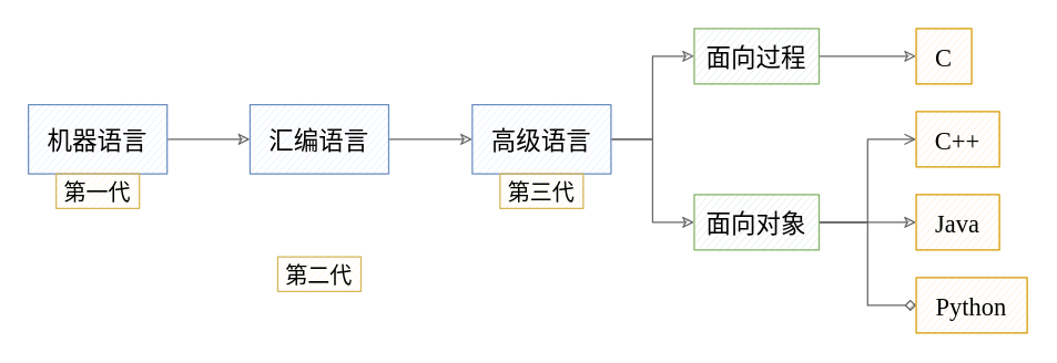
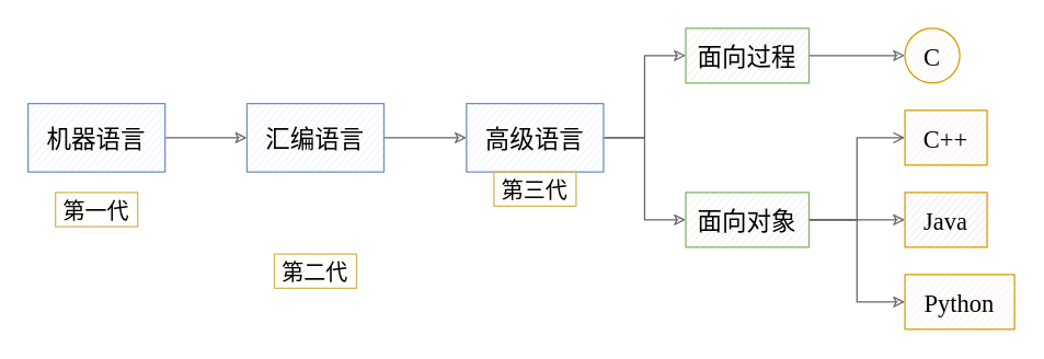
- <mxCell id="11" value="C" style="fontSize=18;fontFamily=OPPO Sans;rounded=0;disableMultiStrokeFill=1;disableMultiStroke=1;container=0;labelBackgroundColor=none;fillColor=#ffe6cc;strokeColor=#d79b00;sketch=1;curveFitting=1;jiggle=0;" parent="1" vertex="1"><mxGeometry x="660" y="20" width="40" height="40" as="geometry" /></mxCell>
+ <mxCell id="11" value="C" style="ellipse;fontSize=18;fontFamily=OPPO Sans;disableMultiStrokeFill=1;disableMultiStroke=1;container=0;labelBackgroundColor=none;fillColor=#ffe6cc;strokeColor=#d79b00;sketch=1;curveFitting=1;jiggle=0;" parent="1" vertex="1"><mxGeometry x="660" y="20" width="40" height="40" as="geometry" /></mxCell>
- <mxCell id="19" value="第一代" style="rounded=0;fontSize=16;fontFamily=OPPO Sans;disableMultiStrokeFill=1;disableMultiStroke=1;container=0;labelBackgroundColor=none;fillColor=#fff2cc;strokeColor=#d6b656;sketch=1;curveFitting=1;jiggle=0;" parent="1" vertex="1"><mxGeometry x="40" y="125" width="60" height="25" as="geometry" /></mxCell>
+ <mxCell id="19" value="第一代" style="rounded=0;fontSize=16;fontFamily=OPPO Sans;disableMultiStrokeFill=1;disableMultiStroke=1;container=0;labelBackgroundColor=none;fillColor=#fff2cc;strokeColor=#d6b656;sketch=1;curveFitting=1;jiggle=0;" parent="1" vertex="1"><mxGeometry x="40" y="140" width="60" height="25" as="geometry" /></mxCell>
- <mxCell id="17" value="Java" style="rounded=0;disableMultiStroke=1;disableMultiStrokeFill=1;align=center;verticalAlign=middle;fontFamily=OPPO Sans;fontSize=18;container=0;labelBackgroundColor=none;fillColor=#ffe6cc;strokeColor=#d79b00;sketch=1;curveFitting=1;jiggle=0;" parent="1" vertex="1"><mxGeometry x="660" y="140" width="60" height="40" as="geometry" /></mxCell>
+ <mxCell id="17" value="Java" style="rounded=0;disableMultiStroke=1;disableMultiStrokeFill=1;align=center;verticalAlign=middle;fontFamily=OPPO Sans;fontSize=18;container=0;labelBackgroundColor=none;fillColor=#e1d5e7;strokeColor=#d79b00;sketch=1;curveFitting=1;jiggle=0;" parent="1" vertex="1"><mxGeometry x="660" y="140" width="60" height="40" as="geometry" /></mxCell>
- <mxCell id="14" value="" style="edgeStyle=orthogonalEdgeStyle;rounded=0;orthogonalLoop=1;jettySize=auto;exitX=1;exitY=0.5;exitDx=0;exitDy=0;entryX=0;entryY=0.5;entryDx=0;entryDy=0;fontFamily=OPPO Sans;fontSize=18;fontColor=default;disableMultiStroke=1;disableMultiStrokeFill=1;labelBackgroundColor=none;sketch=1;curveFitting=1;jiggle=0;fillColor=#f5f5f5;strokeColor=#666666;endArrow=diamond;" parent="1" source="15" target="18" edge="1"><mxGeometry relative="1" as="geometry" /></mxCell>
+ <mxCell id="14" value="" style="edgeStyle=orthogonalEdgeStyle;rounded=0;orthogonalLoop=1;jettySize=auto;exitX=1;exitY=0.5;exitDx=0;exitDy=0;entryX=0;entryY=0.5;entryDx=0;entryDy=0;fontFamily=OPPO Sans;fontSize=18;fontColor=default;disableMultiStroke=1;disableMultiStrokeFill=1;labelBackgroundColor=none;sketch=1;curveFitting=1;jiggle=0;fillColor=#f5f5f5;strokeColor=#666666;" parent="1" source="15" target="18" edge="1"><mxGeometry relative="1" as="geometry" /></mxCell>
